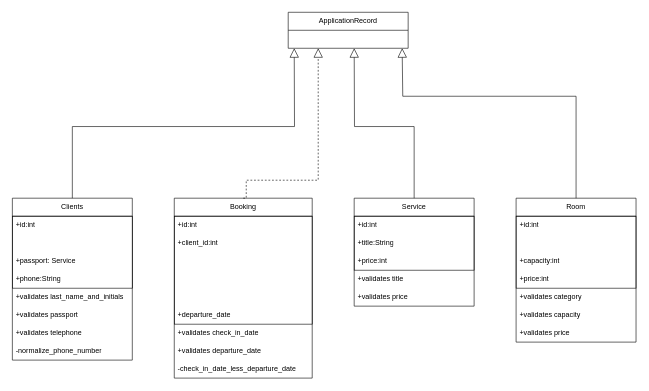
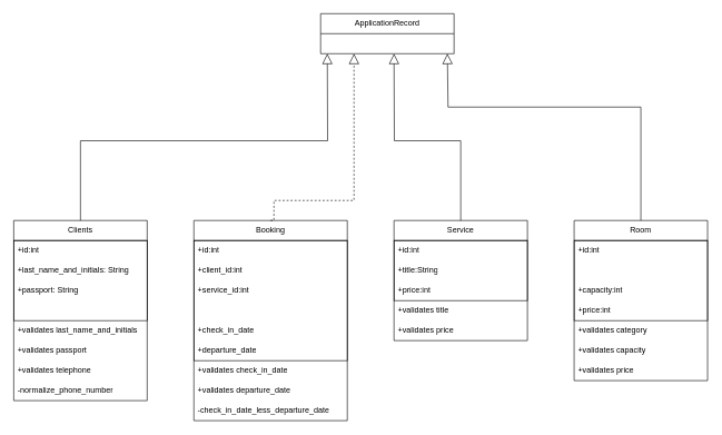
+ <mxCell id="31" value="+last_name_and_initials: String" style="text;strokeColor=none;fillColor=none;align=left;verticalAlign=middle;spacingLeft=4;spacingRight=4;overflow=hidden;points=[[0,0.5],[1,0.5]];portConstraint=eastwest;rotatable=0;whiteSpace=wrap;html=1;" vertex="1" parent="29"><mxGeometry y="30" width="200" height="30" as="geometry" /></mxCell>
- <mxCell id="32" value="+passport: Service" style="text;strokeColor=none;fillColor=none;align=left;verticalAlign=middle;spacingLeft=4;spacingRight=4;overflow=hidden;points=[[0,0.5],[1,0.5]];portConstraint=eastwest;rotatable=0;whiteSpace=wrap;html=1;" vertex="1" parent="29"><mxGeometry y="60" width="200" height="30" as="geometry" /></mxCell>
+ <mxCell id="32" value="+passport: String" style="text;strokeColor=none;fillColor=none;align=left;verticalAlign=middle;spacingLeft=4;spacingRight=4;overflow=hidden;points=[[0,0.5],[1,0.5]];portConstraint=eastwest;rotatable=0;whiteSpace=wrap;html=1;" vertex="1" parent="29"><mxGeometry y="60" width="200" height="30" as="geometry" /></mxCell>
+ <mxCell id="7" value="+service_id:int" style="text;strokeColor=none;fillColor=none;align=left;verticalAlign=middle;spacingLeft=4;spacingRight=4;overflow=hidden;points=[[0,0.5],[1,0.5]];portConstraint=eastwest;rotatable=0;whiteSpace=wrap;html=1;" vertex="1" parent="4"><mxGeometry y="60" width="200" height="30" as="geometry" /></mxCell>
- <mxCell id="33" value="+phone:String" style="text;strokeColor=none;fillColor=none;align=left;verticalAlign=middle;spacingLeft=4;spacingRight=4;overflow=hidden;points=[[0,0.5],[1,0.5]];portConstraint=eastwest;rotatable=0;whiteSpace=wrap;html=1;" vertex="1" parent="29"><mxGeometry y="90" width="200" height="30" as="geometry" /></mxCell>
+ <mxCell id="8" value="+check_in_date" style="text;strokeColor=none;fillColor=none;align=left;verticalAlign=middle;spacingLeft=4;spacingRight=4;overflow=hidden;points=[[0,0.5],[1,0.5]];portConstraint=eastwest;rotatable=0;whiteSpace=wrap;html=1;" vertex="1" parent="4"><mxGeometry y="120" width="200" height="30" as="geometry" /></mxCell>
